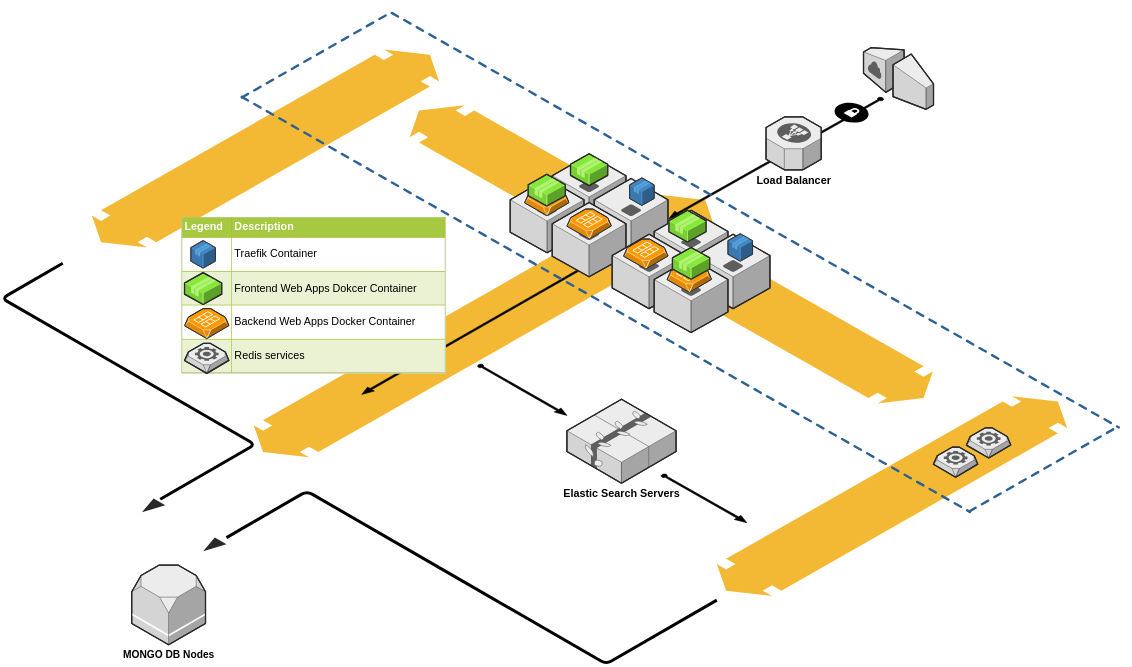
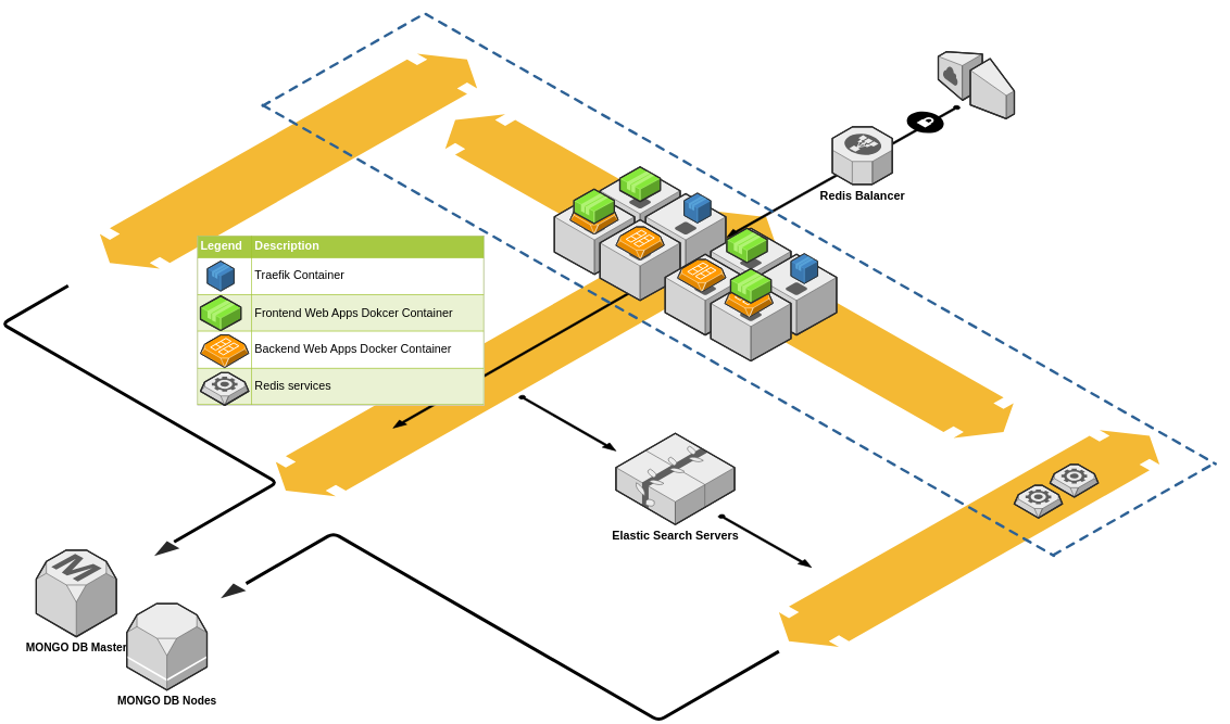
- <mxCell id="36" value="Load Balancer" style="verticalLabelPosition=bottom;html=1;verticalAlign=top;strokeWidth=1;dashed=0;shape=mxgraph.aws3d.elasticLoadBalancing;fillColor=#ECECEC;strokeColor=#5E5E5E;aspect=fixed;rounded=1;shadow=0;comic=0;fontSize=18;fontColor=#000000;fontStyle=1" parent="1" vertex="1"><mxGeometry x="1242" y="194.5" width="92" height="88.17" as="geometry" /></mxCell>
+ <mxCell id="36" value="Redis Balancer" style="verticalLabelPosition=bottom;html=1;verticalAlign=top;strokeWidth=1;dashed=0;shape=mxgraph.aws3d.elasticLoadBalancing;fillColor=#ECECEC;strokeColor=#5E5E5E;aspect=fixed;rounded=1;shadow=0;comic=0;fontSize=18;fontColor=#000000;fontStyle=1" parent="1" vertex="1"><mxGeometry x="1242" y="194.5" width="92" height="88.17" as="geometry" /></mxCell>
+ <mxCell id="19" value="MONGO DB Master&lt;br style=&quot;font-size: 17px;&quot;&gt;&lt;br style=&quot;font-size: 17px;&quot;&gt;" style="verticalLabelPosition=bottom;html=1;verticalAlign=top;strokeWidth=1;align=center;outlineConnect=0;dashed=0;outlineConnect=0;shape=mxgraph.aws3d.rdsMaster;fillColor=#ECECEC;strokeColor=#5E5E5E;aspect=fixed;shadow=0;fontStyle=1;labelPosition=center;fontSize=17;" vertex="1" parent="1"><mxGeometry x="20.5" y="844.5" width="123" height="133" as="geometry" /></mxCell>
- <mxCell id="20" value="MONGO DB Nodes" style="verticalLabelPosition=bottom;html=1;verticalAlign=top;strokeWidth=1;align=center;outlineConnect=0;dashed=0;outlineConnect=0;shape=mxgraph.aws3d.rds;fillColor=#ECECEC;strokeColor=#5E5E5E;aspect=fixed;shadow=0;fontStyle=1;fontSize=17;" vertex="1" parent="1"><mxGeometry x="184.5" y="941.5" width="123" height="133" as="geometry" /></mxCell>
+ <mxCell id="20" value="MONGO DB Nodes" style="verticalLabelPosition=bottom;html=1;verticalAlign=top;strokeWidth=1;align=center;outlineConnect=0;dashed=0;outlineConnect=0;shape=mxgraph.aws3d.rds;fillColor=#ECECEC;strokeColor=#5E5E5E;aspect=fixed;shadow=0;fontStyle=1;fontSize=17;" vertex="1" parent="1"><mxGeometry x="159.5" y="926.5" width="123" height="133" as="geometry" /></mxCell>
